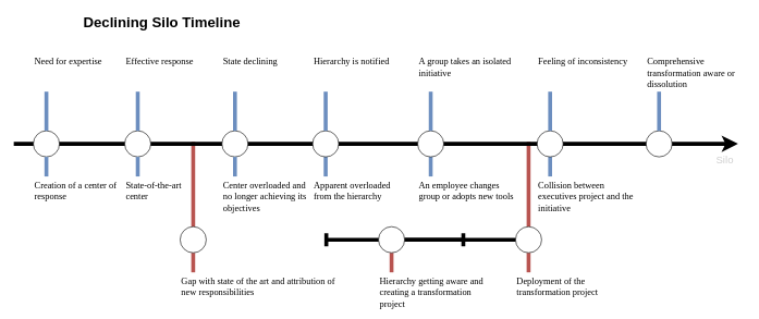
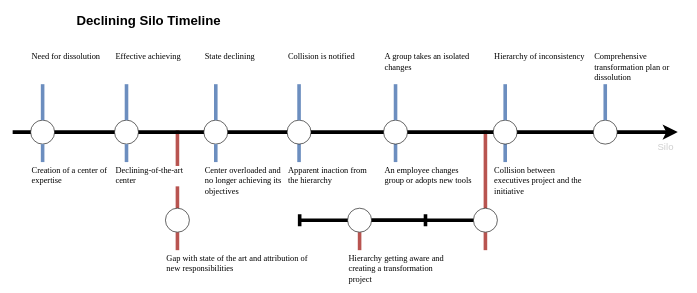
- <mxCell id="30" value="Need for expertise" style="text;html=1;strokeColor=none;fillColor=none;align=left;verticalAlign=top;whiteSpace=wrap;rounded=0;fontSize=14;fontFamily=Tahoma;" parent="27" vertex="1"><mxGeometry y="20" width="160" height="50" as="geometry" /></mxCell>
+ <mxCell id="30" value="Need for dissolution" style="text;html=1;strokeColor=none;fillColor=none;align=left;verticalAlign=top;whiteSpace=wrap;rounded=0;fontSize=14;fontFamily=Tahoma;" parent="27" vertex="1"><mxGeometry y="20" width="160" height="50" as="geometry" /></mxCell>
- <mxCell id="25" value="Effective response" style="text;html=1;strokeColor=none;fillColor=none;align=left;verticalAlign=top;whiteSpace=wrap;rounded=0;fontSize=14;fontFamily=Tahoma;" parent="22" vertex="1"><mxGeometry x="-20" y="20" width="160" height="50" as="geometry" /></mxCell>
+ <mxCell id="25" value="Effective achieving" style="text;html=1;strokeColor=none;fillColor=none;align=left;verticalAlign=top;whiteSpace=wrap;rounded=0;fontSize=14;fontFamily=Tahoma;" parent="22" vertex="1"><mxGeometry x="-20" y="20" width="160" height="50" as="geometry" /></mxCell>
- <mxCell id="52" value="Hierarchy is notified" style="text;html=1;strokeColor=none;fillColor=none;align=left;verticalAlign=top;whiteSpace=wrap;rounded=0;fontSize=14;fontFamily=Tahoma;" parent="47" vertex="1"><mxGeometry width="160" height="50" as="geometry" /></mxCell>
+ <mxCell id="52" value="Collision is notified" style="text;html=1;strokeColor=none;fillColor=none;align=left;verticalAlign=top;whiteSpace=wrap;rounded=0;fontSize=14;fontFamily=Tahoma;" parent="47" vertex="1"><mxGeometry width="160" height="50" as="geometry" /></mxCell>
- <mxCell id="58" value="A group takes an isolated initiative" style="text;html=1;strokeColor=none;fillColor=none;align=left;verticalAlign=top;whiteSpace=wrap;rounded=0;fontSize=14;fontFamily=Tahoma;" parent="53" vertex="1"><mxGeometry width="160" height="50" as="geometry" /></mxCell>
+ <mxCell id="58" value="A group takes an isolated changes" style="text;html=1;strokeColor=none;fillColor=none;align=left;verticalAlign=top;whiteSpace=wrap;rounded=0;fontSize=14;fontFamily=Tahoma;" parent="53" vertex="1"><mxGeometry width="160" height="50" as="geometry" /></mxCell>
- <mxCell id="45" value="Feeling of inconsistency" style="text;html=1;strokeColor=none;fillColor=none;align=left;verticalAlign=top;whiteSpace=wrap;rounded=0;fontSize=14;fontFamily=Tahoma;" parent="40" vertex="1"><mxGeometry width="160" height="50" as="geometry" /></mxCell>
+ <mxCell id="45" value="Hierarchy of inconsistency" style="text;html=1;strokeColor=none;fillColor=none;align=left;verticalAlign=top;whiteSpace=wrap;rounded=0;fontSize=14;fontFamily=Tahoma;" parent="40" vertex="1"><mxGeometry width="160" height="50" as="geometry" /></mxCell>
- <mxCell id="61" value="Comprehensive transformation aware or dissolution" style="text;html=1;strokeColor=none;fillColor=none;align=left;verticalAlign=top;whiteSpace=wrap;rounded=0;fontSize=14;fontFamily=Tahoma;" parent="1" vertex="1"><mxGeometry x="989" y="80" width="151" height="50" as="geometry" /></mxCell>
+ <mxCell id="61" value="Comprehensive transformation plan or dissolution" style="text;html=1;strokeColor=none;fillColor=none;align=left;verticalAlign=top;whiteSpace=wrap;rounded=0;fontSize=14;fontFamily=Tahoma;" parent="1" vertex="1"><mxGeometry x="989" y="80" width="151" height="50" as="geometry" /></mxCell>
- <mxCell id="36" value="Creation of a center of response" style="text;html=1;strokeColor=none;fillColor=none;align=left;verticalAlign=top;whiteSpace=wrap;rounded=0;fontSize=14;fontFamily=Tahoma;" parent="1" vertex="1"><mxGeometry x="50" y="270" width="140" height="50" as="geometry" /></mxCell>
+ <mxCell id="36" value="Creation of a center of expertise" style="text;html=1;strokeColor=none;fillColor=none;align=left;verticalAlign=top;whiteSpace=wrap;rounded=0;fontSize=14;fontFamily=Tahoma;" parent="1" vertex="1"><mxGeometry x="50" y="270" width="140" height="50" as="geometry" /></mxCell>
- <mxCell id="46" value="State-of-the-art&lt;br&gt;center" style="text;html=1;strokeColor=none;fillColor=none;align=left;verticalAlign=top;whiteSpace=wrap;rounded=0;fontSize=14;fontFamily=Tahoma;labelBackgroundColor=default;" parent="1" vertex="1"><mxGeometry x="190" y="270" width="160" height="50" as="geometry" /></mxCell>
+ <mxCell id="46" value="Declining-of-the-art&lt;br&gt;center" style="text;html=1;strokeColor=none;fillColor=none;align=left;verticalAlign=top;whiteSpace=wrap;rounded=0;fontSize=14;fontFamily=Tahoma;labelBackgroundColor=default;" parent="1" vertex="1"><mxGeometry x="190" y="270" width="160" height="50" as="geometry" /></mxCell>
- <mxCell id="48" value="Apparent overloaded from the hierarchy" style="text;html=1;strokeColor=none;fillColor=none;align=left;verticalAlign=top;whiteSpace=wrap;rounded=0;fontSize=14;fontFamily=Tahoma;labelBackgroundColor=default;container=0;" parent="47" vertex="1"><mxGeometry y="190" width="150" height="50" as="geometry" /></mxCell>
+ <mxCell id="48" value="Apparent inaction from the hierarchy" style="text;html=1;strokeColor=none;fillColor=none;align=left;verticalAlign=top;whiteSpace=wrap;rounded=0;fontSize=14;fontFamily=Tahoma;labelBackgroundColor=default;container=0;" parent="47" vertex="1"><mxGeometry y="190" width="150" height="50" as="geometry" /></mxCell>
- <mxCell id="4" value="Deployment of the transformation project" style="text;html=1;strokeColor=none;fillColor=none;align=left;verticalAlign=top;whiteSpace=wrap;rounded=0;fontSize=14;fontFamily=Tahoma;container=0;" parent="2" vertex="1"><mxGeometry y="200" width="170" height="50" as="geometry" /></mxCell>
